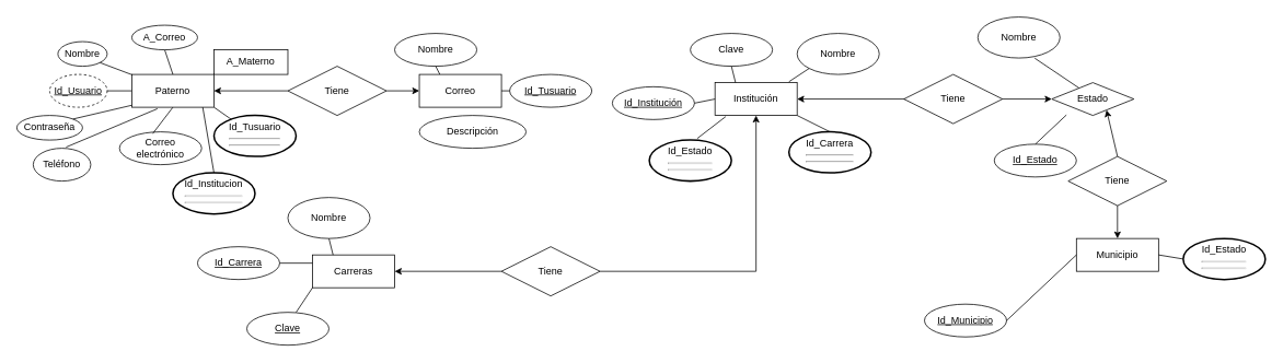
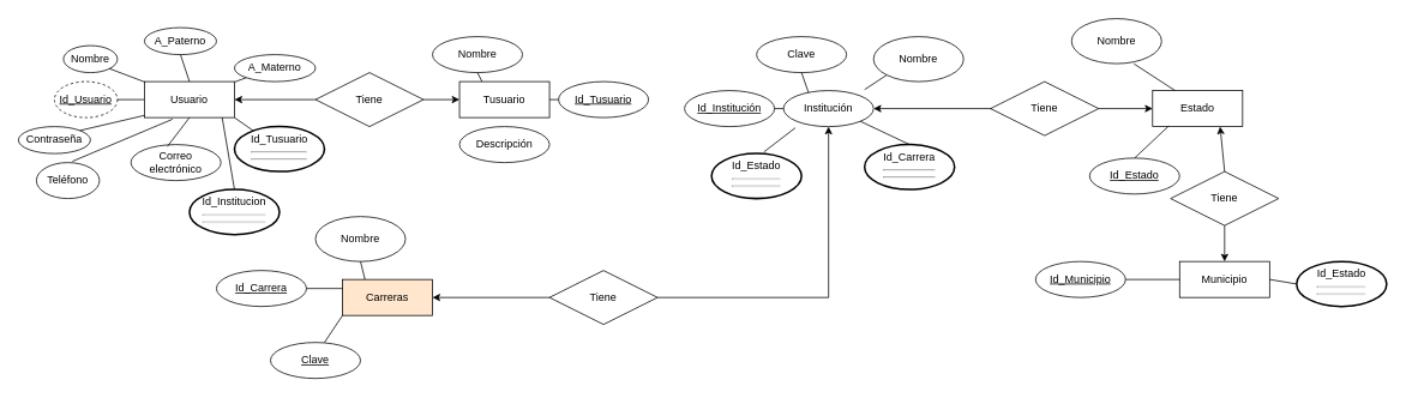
- <mxCell id="6" value="A_Correo" style="ellipse;whiteSpace=wrap;html=1;align=center;" vertex="1" parent="1"><mxGeometry x="160" y="30" width="80" height="30" as="geometry" /></mxCell>
+ <mxCell id="6" value="A_Paterno" style="ellipse;whiteSpace=wrap;html=1;align=center;" vertex="1" parent="1"><mxGeometry x="160" y="30" width="80" height="30" as="geometry" /></mxCell>
- <mxCell id="7" value="A_Materno" style="whiteSpace=wrap;html=1;align=center;rounded=0;" vertex="1" parent="1"><mxGeometry x="260" y="60" width="90" height="30" as="geometry" /></mxCell>
+ <mxCell id="7" value="A_Materno" style="ellipse;whiteSpace=wrap;html=1;align=center;" vertex="1" parent="1"><mxGeometry x="260" y="60" width="90" height="30" as="geometry" /></mxCell>
- <mxCell id="20" value="Paterno" style="whiteSpace=wrap;html=1;align=center;" vertex="1" parent="1"><mxGeometry x="160" y="90" width="100" height="40" as="geometry" /></mxCell>
+ <mxCell id="20" value="Usuario" style="whiteSpace=wrap;html=1;align=center;" vertex="1" parent="1"><mxGeometry x="160" y="90" width="100" height="40" as="geometry" /></mxCell>
- <mxCell id="29" value="Correo" style="whiteSpace=wrap;html=1;align=center;" vertex="1" parent="1"><mxGeometry x="510" y="90" width="100" height="40" as="geometry" /></mxCell>
+ <mxCell id="29" value="Tusuario" style="whiteSpace=wrap;html=1;align=center;" vertex="1" parent="1"><mxGeometry x="510" y="90" width="100" height="40" as="geometry" /></mxCell>
- <mxCell id="39" value="Institución" style="whiteSpace=wrap;html=1;align=center;" vertex="1" parent="1"><mxGeometry x="870" y="100" width="100" height="40" as="geometry" /></mxCell>
+ <mxCell id="39" value="Institución" style="ellipse;whiteSpace=wrap;html=1;align=center;" vertex="1" parent="1"><mxGeometry x="870" y="100" width="100" height="40" as="geometry" /></mxCell>
- <mxCell id="55" value="Estado" style="rhombus;whiteSpace=wrap;html=1;align=center;" vertex="1" parent="1"><mxGeometry x="1280" y="100" width="100" height="40" as="geometry" /></mxCell>
+ <mxCell id="55" value="Estado" style="whiteSpace=wrap;html=1;align=center;" vertex="1" parent="1"><mxGeometry x="1280" y="100" width="100" height="40" as="geometry" /></mxCell>
- <mxCell id="40" value="Id_Institución" style="ellipse;whiteSpace=wrap;html=1;align=center;fontStyle=4;" vertex="1" parent="1"><mxGeometry x="745" y="105" width="100" height="40" as="geometry" /></mxCell>
+ <mxCell id="40" value="Id_Institución" style="ellipse;whiteSpace=wrap;html=1;align=center;fontStyle=4;" vertex="1" parent="1"><mxGeometry x="760" y="100" width="100" height="40" as="geometry" /></mxCell>
- <mxCell id="28" value="Descripción" style="ellipse;whiteSpace=wrap;html=1;align=center;" vertex="1" parent="1"><mxGeometry x="510" y="140" width="130" height="40" as="geometry" /></mxCell>
+ <mxCell id="28" value="Descripción" style="ellipse;whiteSpace=wrap;html=1;align=center;" vertex="1" parent="1"><mxGeometry x="510" y="140" width="100" height="40" as="geometry" /></mxCell>
- <mxCell id="31" value="Carreras" style="whiteSpace=wrap;html=1;align=center;" vertex="1" parent="1"><mxGeometry x="380" y="310" width="100" height="40" as="geometry" /></mxCell>
+ <mxCell id="31" value="Carreras" style="whiteSpace=wrap;html=1;align=center;fillColor=#ffe6cc;" vertex="1" parent="1"><mxGeometry x="380" y="310" width="100" height="40" as="geometry" /></mxCell>
- <mxCell id="64" value="Id_Municipio" style="ellipse;whiteSpace=wrap;html=1;align=center;fontStyle=4;" vertex="1" parent="1"><mxGeometry x="1125" y="370" width="100" height="40" as="geometry" /></mxCell>
+ <mxCell id="64" value="Id_Municipio" style="ellipse;whiteSpace=wrap;html=1;align=center;fontStyle=4;" vertex="1" parent="1"><mxGeometry x="1150" y="290" width="100" height="40" as="geometry" /></mxCell>
